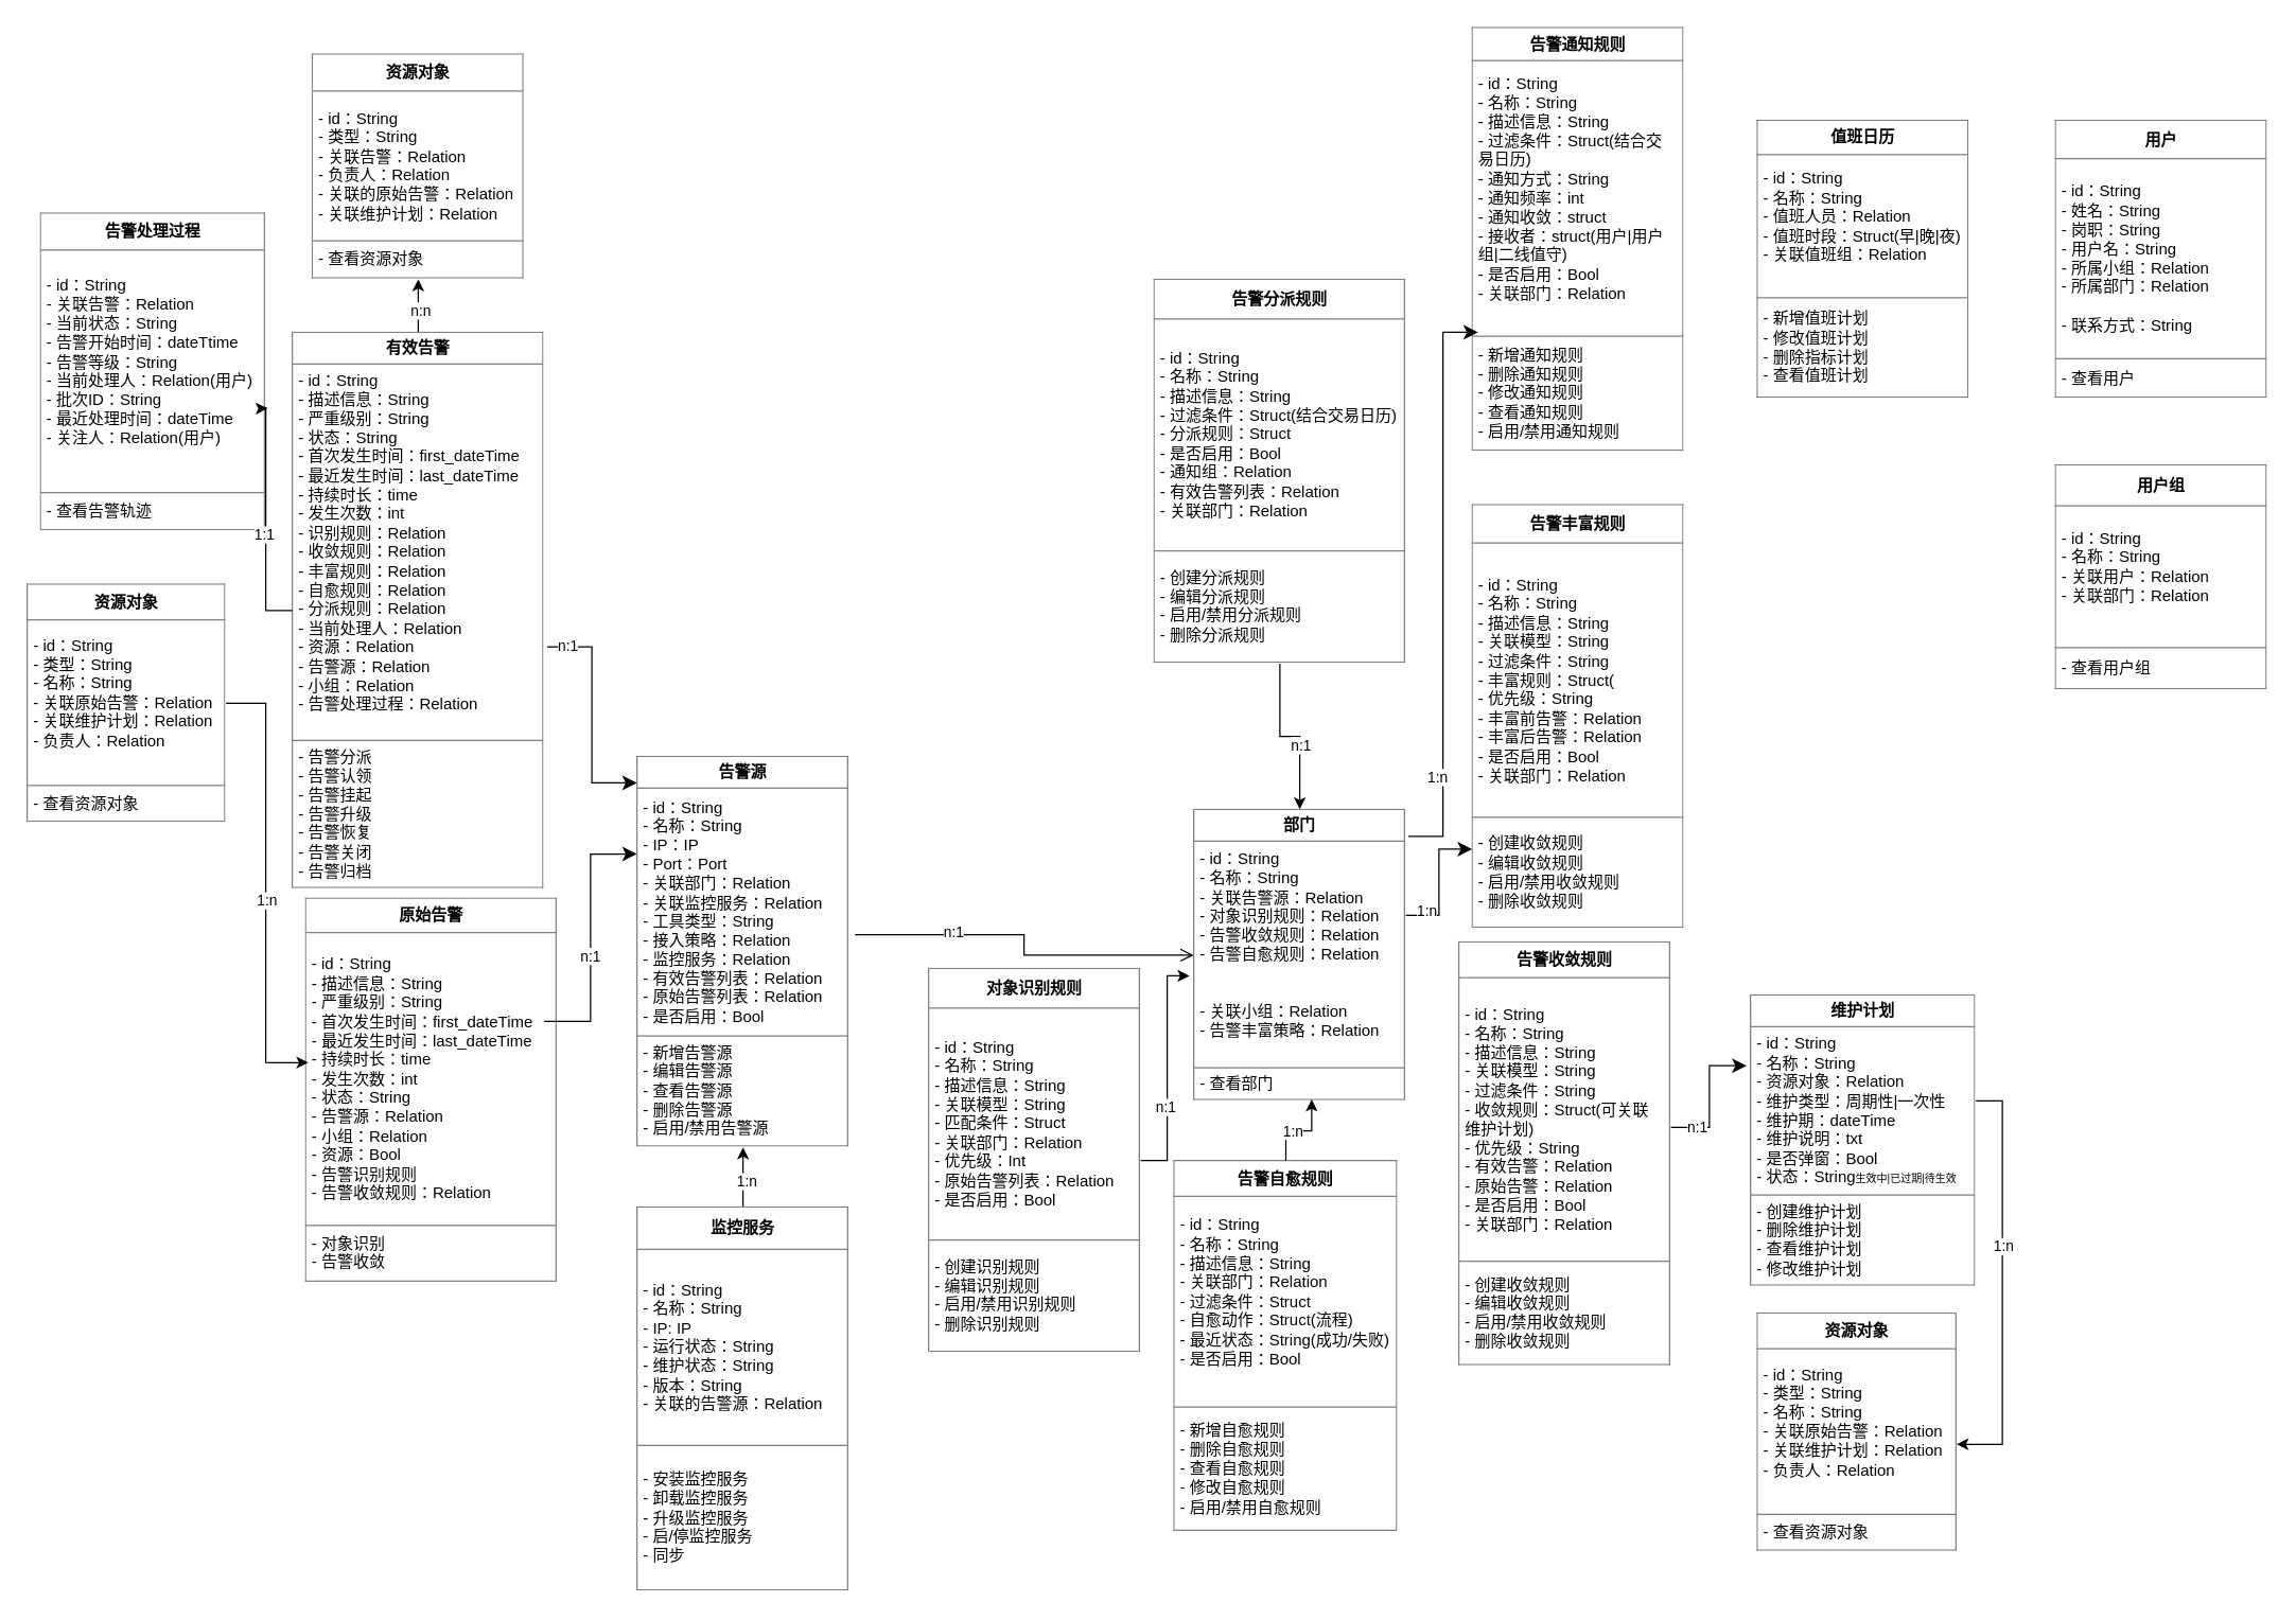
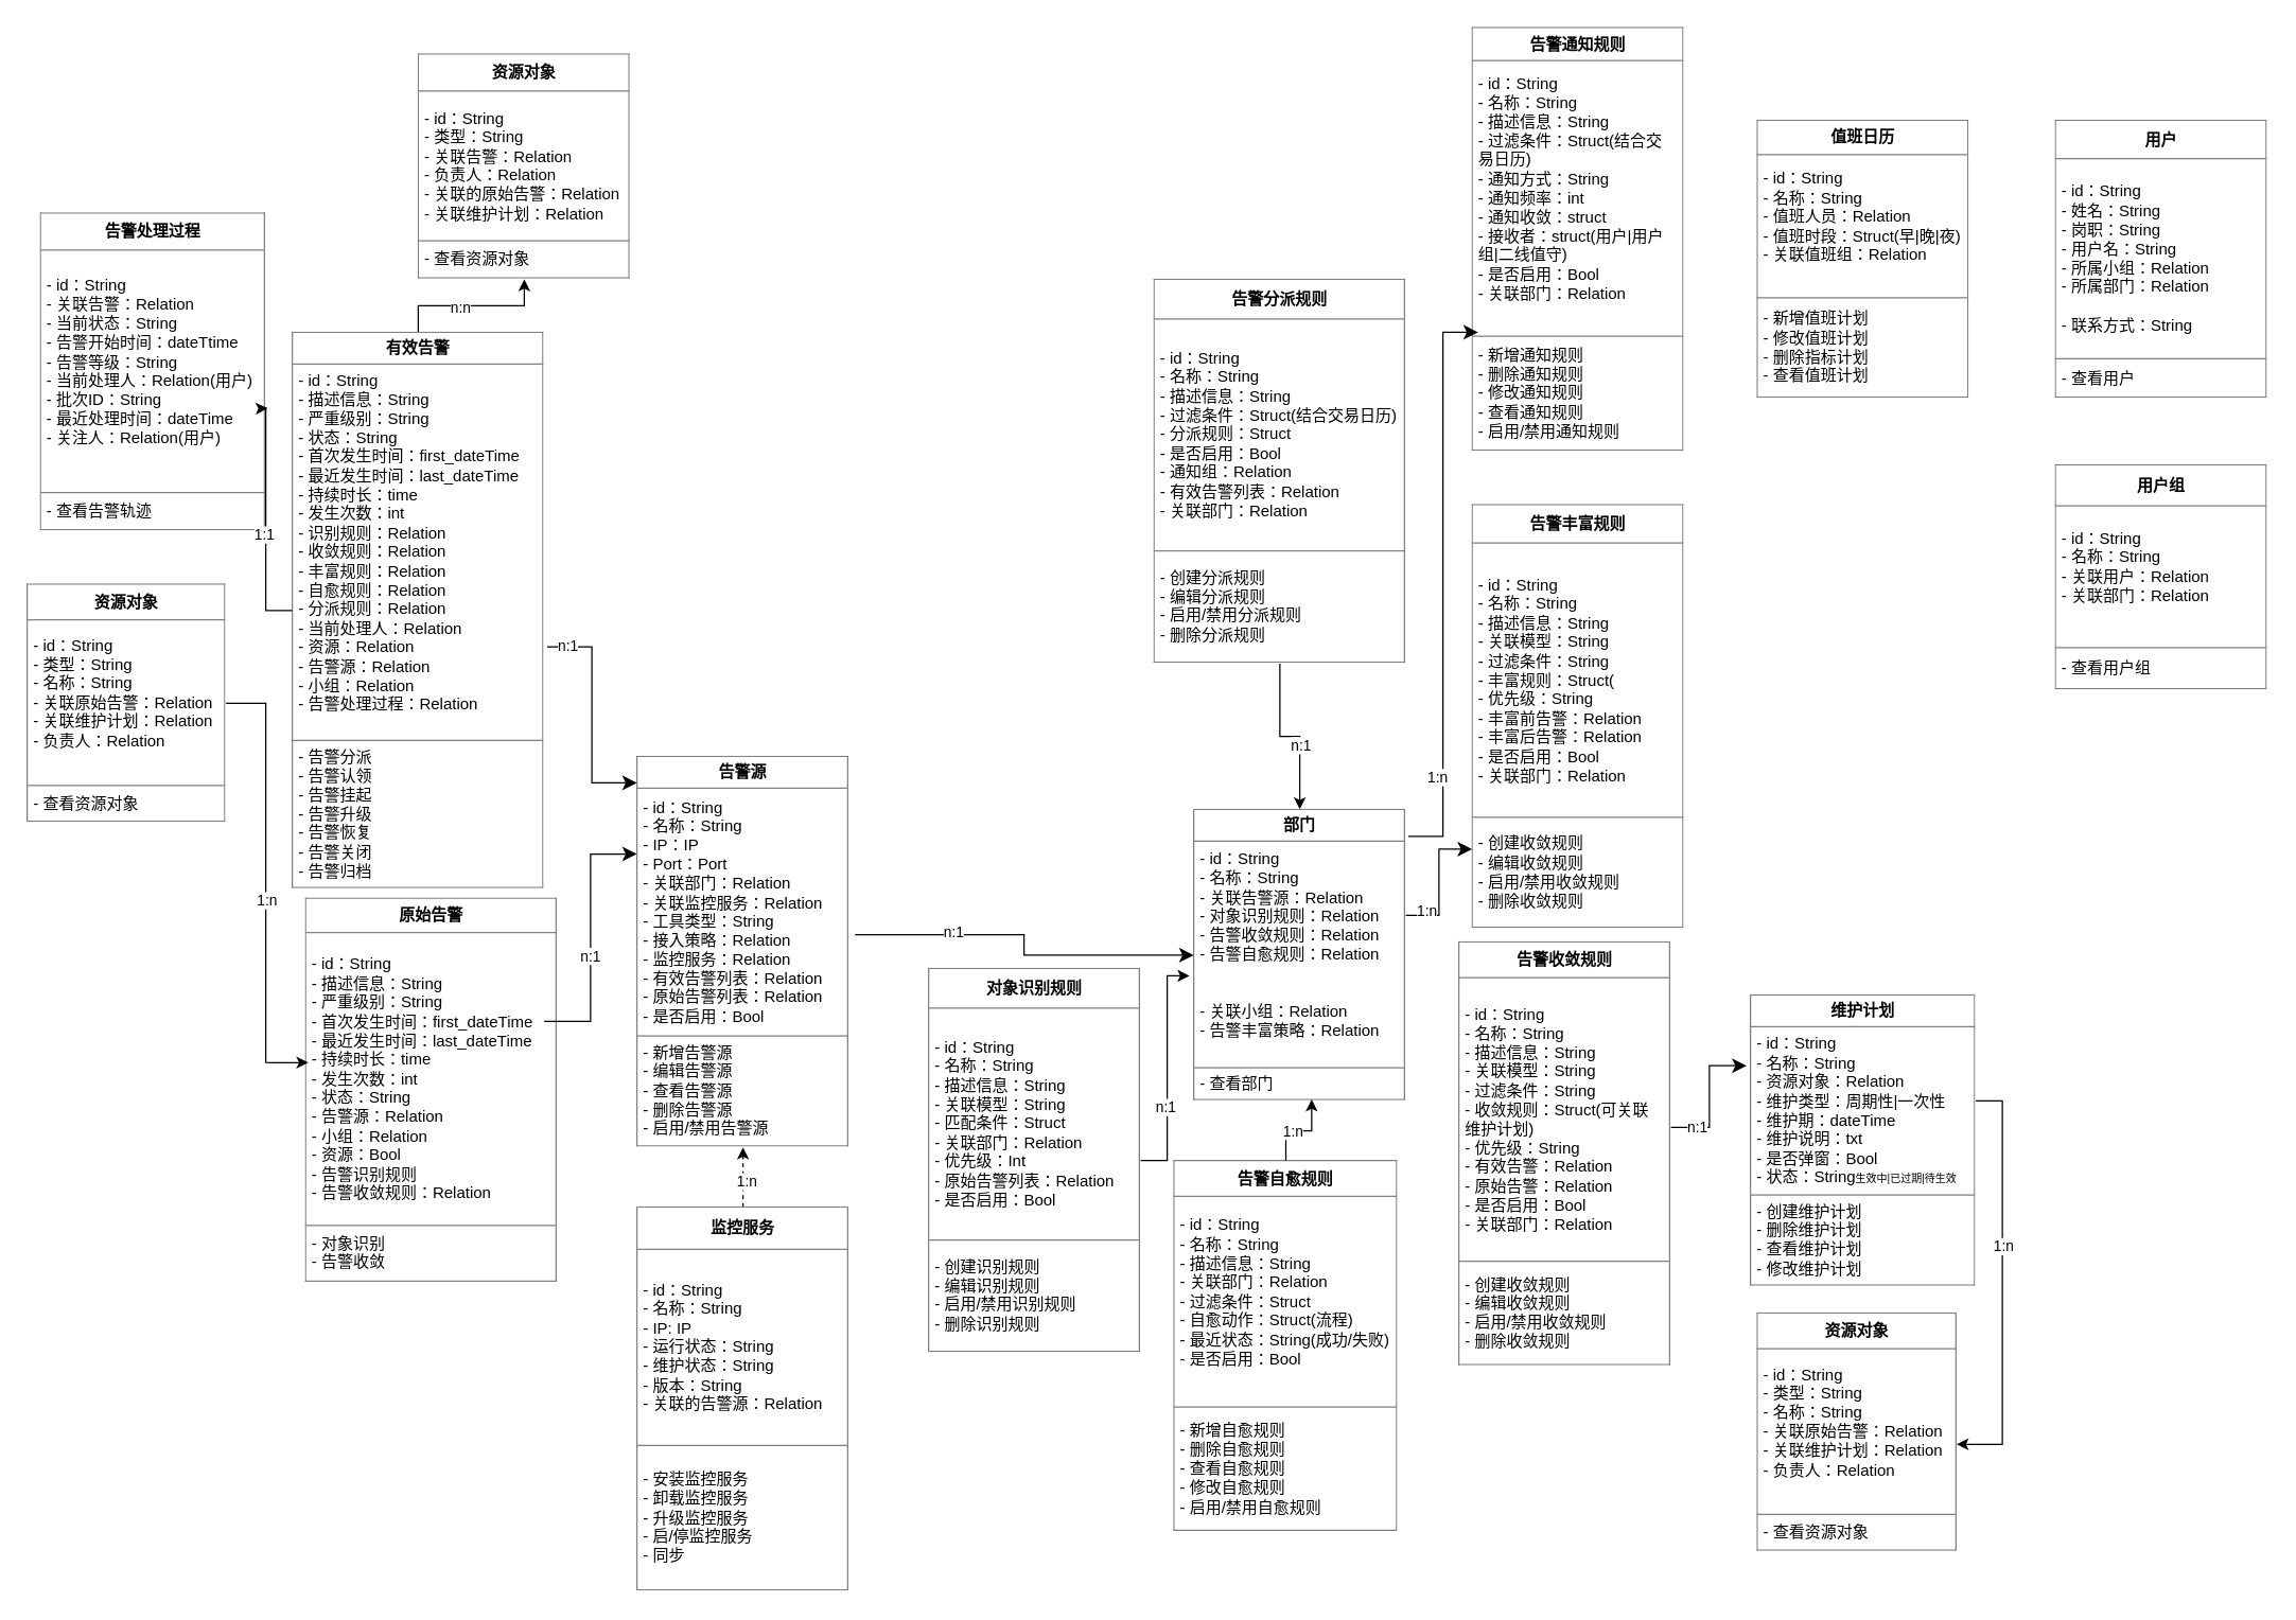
- <mxCell id="14" value="&lt;table border=&quot;1&quot; width=&quot;100%&quot; height=&quot;100%&quot; cellpadding=&quot;4&quot; style=&quot;width:100%;height:100%;border-collapse:collapse;&quot;&gt;&lt;tbody&gt;&lt;tr&gt;&lt;th align=&quot;center&quot;&gt;资源对象&lt;/th&gt;&lt;/tr&gt;&lt;tr&gt;&lt;td&gt;- id：String&lt;br&gt;- 类型：String&lt;br&gt;- 关联告警：Relation&lt;br&gt;- 负责人：Relation&lt;br&gt;- 关联的原始告警：Relation&lt;br&gt;- 关联维护计划：Relation&lt;br&gt;&lt;/td&gt;&lt;/tr&gt;&lt;tr&gt;&lt;td&gt;- 查看资源对象&lt;/td&gt;&lt;/tr&gt;&lt;/tbody&gt;&lt;/table&gt;" style="text;html=1;whiteSpace=wrap;strokeColor=none;fillColor=none;overflow=fill;" parent="1" vertex="1"><mxGeometry x="235" y="40" width="160" height="170" as="geometry" /></mxCell>
+ <mxCell id="14" value="&lt;table border=&quot;1&quot; width=&quot;100%&quot; height=&quot;100%&quot; cellpadding=&quot;4&quot; style=&quot;width:100%;height:100%;border-collapse:collapse;&quot;&gt;&lt;tbody&gt;&lt;tr&gt;&lt;th align=&quot;center&quot;&gt;资源对象&lt;/th&gt;&lt;/tr&gt;&lt;tr&gt;&lt;td&gt;- id：String&lt;br&gt;- 类型：String&lt;br&gt;- 关联告警：Relation&lt;br&gt;- 负责人：Relation&lt;br&gt;- 关联的原始告警：Relation&lt;br&gt;- 关联维护计划：Relation&lt;br&gt;&lt;/td&gt;&lt;/tr&gt;&lt;tr&gt;&lt;td&gt;- 查看资源对象&lt;/td&gt;&lt;/tr&gt;&lt;/tbody&gt;&lt;/table&gt;" style="text;html=1;whiteSpace=wrap;strokeColor=none;fillColor=none;overflow=fill;" parent="1" vertex="1"><mxGeometry x="315" y="40" width="160" height="170" as="geometry" /></mxCell>
- <mxCell id="6" value="" style="edgeStyle=elbowEdgeStyle;elbow=horizontal;endArrow=open;html=1;curved=0;rounded=0;endSize=8;startSize=8;exitX=1.028;exitY=0.456;exitDx=0;exitDy=0;exitPerimeter=0;entryX=0;entryY=0.5;entryDx=0;entryDy=0;" parent="1" source="5" target="11" edge="1"><mxGeometry width="50" height="50" relative="1" as="geometry"><mxPoint x="850" y="740" as="sourcePoint" /><mxPoint x="900" y="690" as="targetPoint" /></mxGeometry></mxCell>
+ <mxCell id="6" value="" style="edgeStyle=elbowEdgeStyle;elbow=horizontal;endArrow=classic;html=1;curved=0;rounded=0;endSize=8;startSize=8;exitX=1.028;exitY=0.456;exitDx=0;exitDy=0;exitPerimeter=0;entryX=0;entryY=0.5;entryDx=0;entryDy=0;" parent="1" source="5" target="11" edge="1"><mxGeometry width="50" height="50" relative="1" as="geometry"><mxPoint x="850" y="740" as="sourcePoint" /><mxPoint x="900" y="690" as="targetPoint" /></mxGeometry></mxCell>
- <mxCell id="32" style="edgeStyle=orthogonalEdgeStyle;rounded=0;orthogonalLoop=1;jettySize=auto;html=1;entryX=0.5;entryY=1;entryDx=0;entryDy=0;" parent="1" source="34" target="5" edge="1"><mxGeometry relative="1" as="geometry" /></mxCell>
+ <mxCell id="32" style="edgeStyle=orthogonalEdgeStyle;rounded=0;orthogonalLoop=1;jettySize=auto;html=1;entryX=0.5;entryY=1;entryDx=0;entryDy=0;dashed=1;" parent="1" source="34" target="5" edge="1"><mxGeometry relative="1" as="geometry" /></mxCell>
